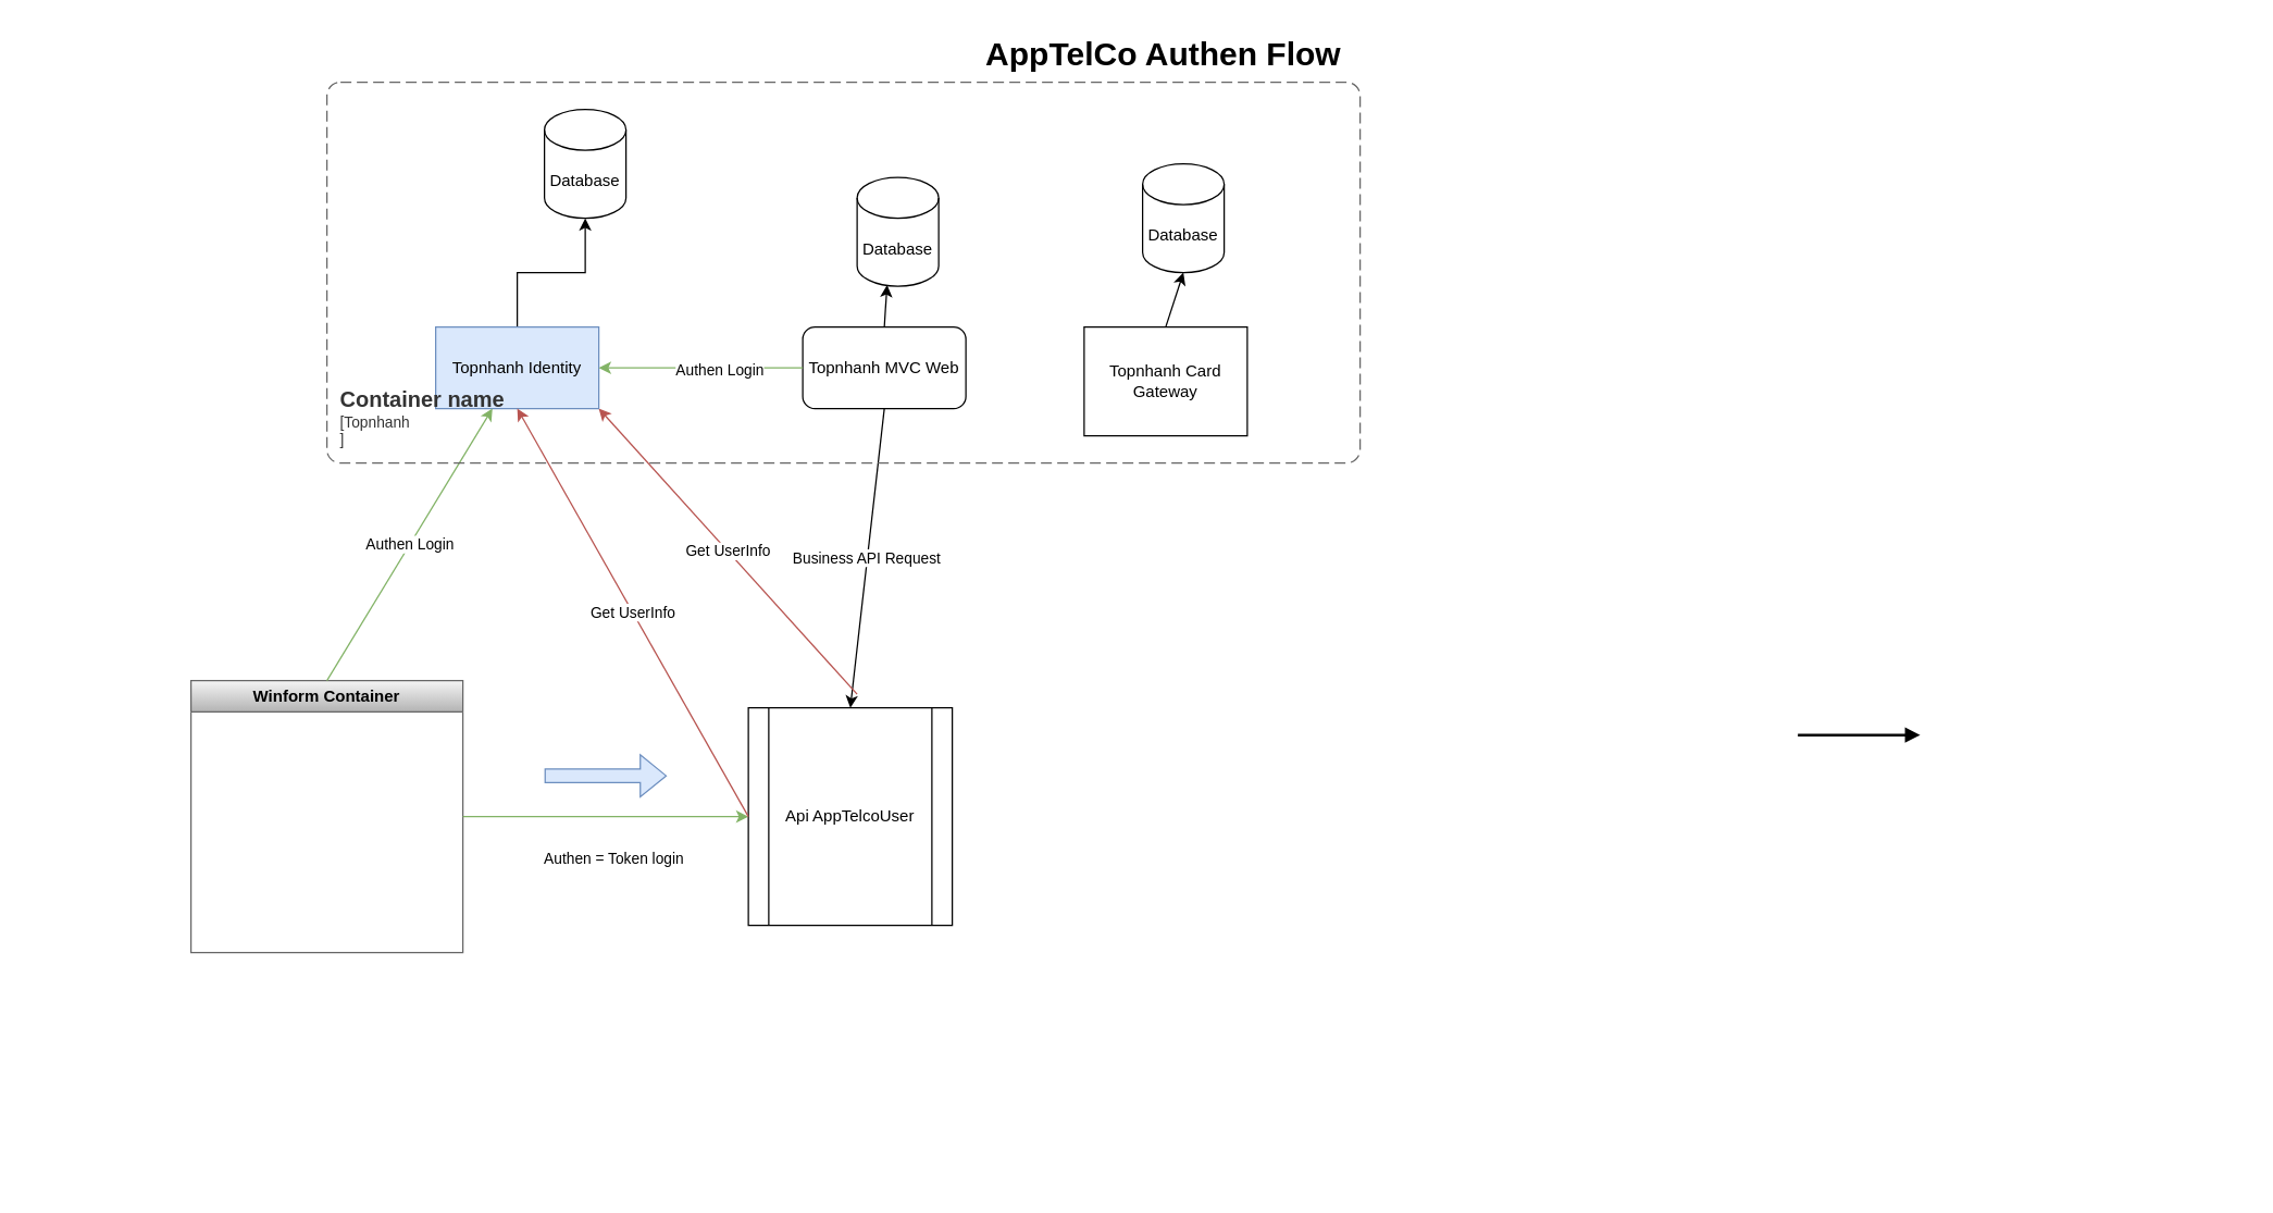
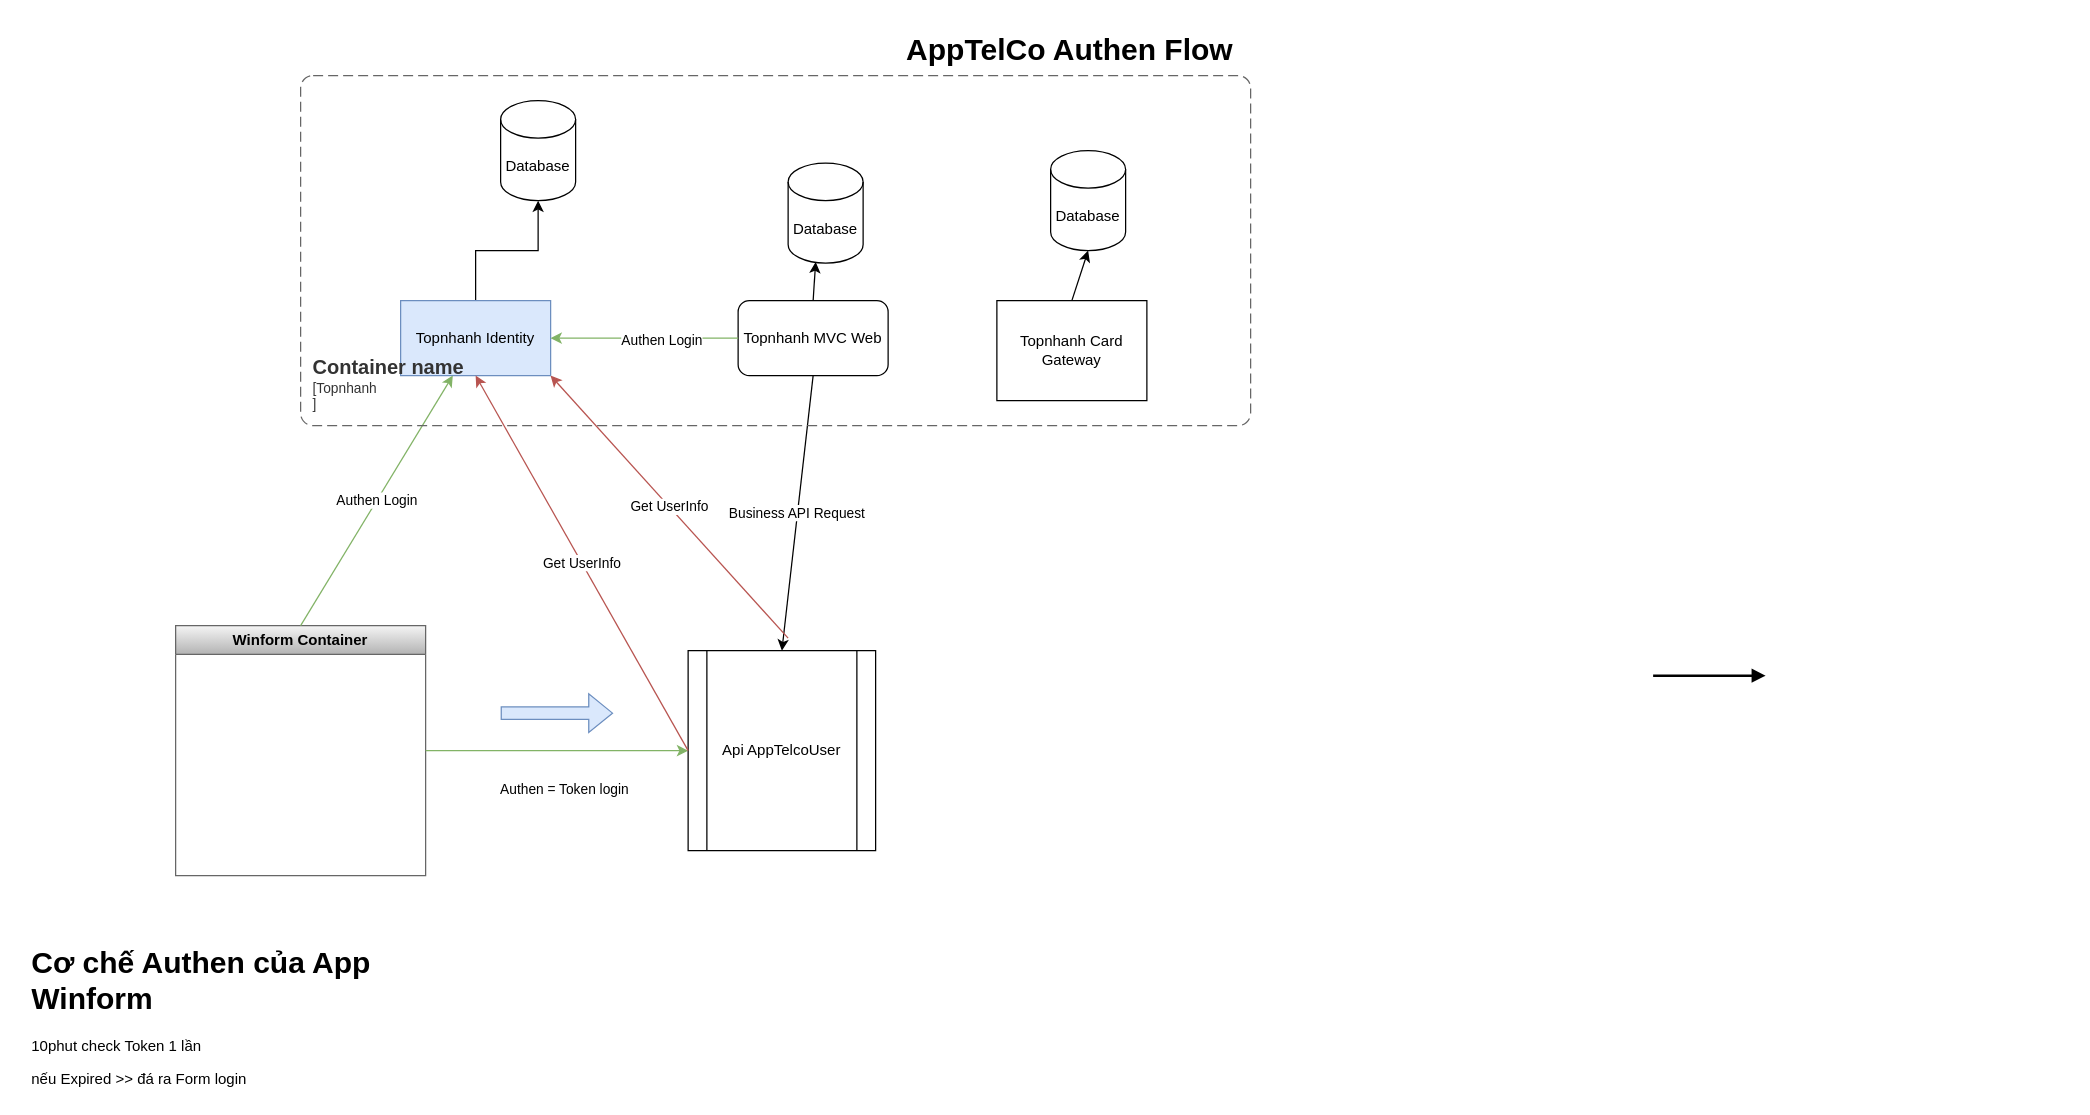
+ <mxCell id="18" value="&lt;h1&gt;Cơ chế Authen của App Winform&lt;br&gt;&lt;/h1&gt;&lt;p&gt;10phut check Token 1 lần &lt;br&gt;&lt;/p&gt;&lt;p&gt;nếu Expired &amp;gt;&amp;gt; đá ra Form login &lt;br&gt;&lt;/p&gt;&lt;p&gt;&lt;br&gt;&lt;/p&gt;" style="text;html=1;strokeColor=none;fillColor=none;spacing=5;spacingTop=-20;whiteSpace=wrap;overflow=hidden;rounded=0;" parent="1" vertex="1"><mxGeometry x="20" y="750" width="310" height="120" as="geometry" /></mxCell>
